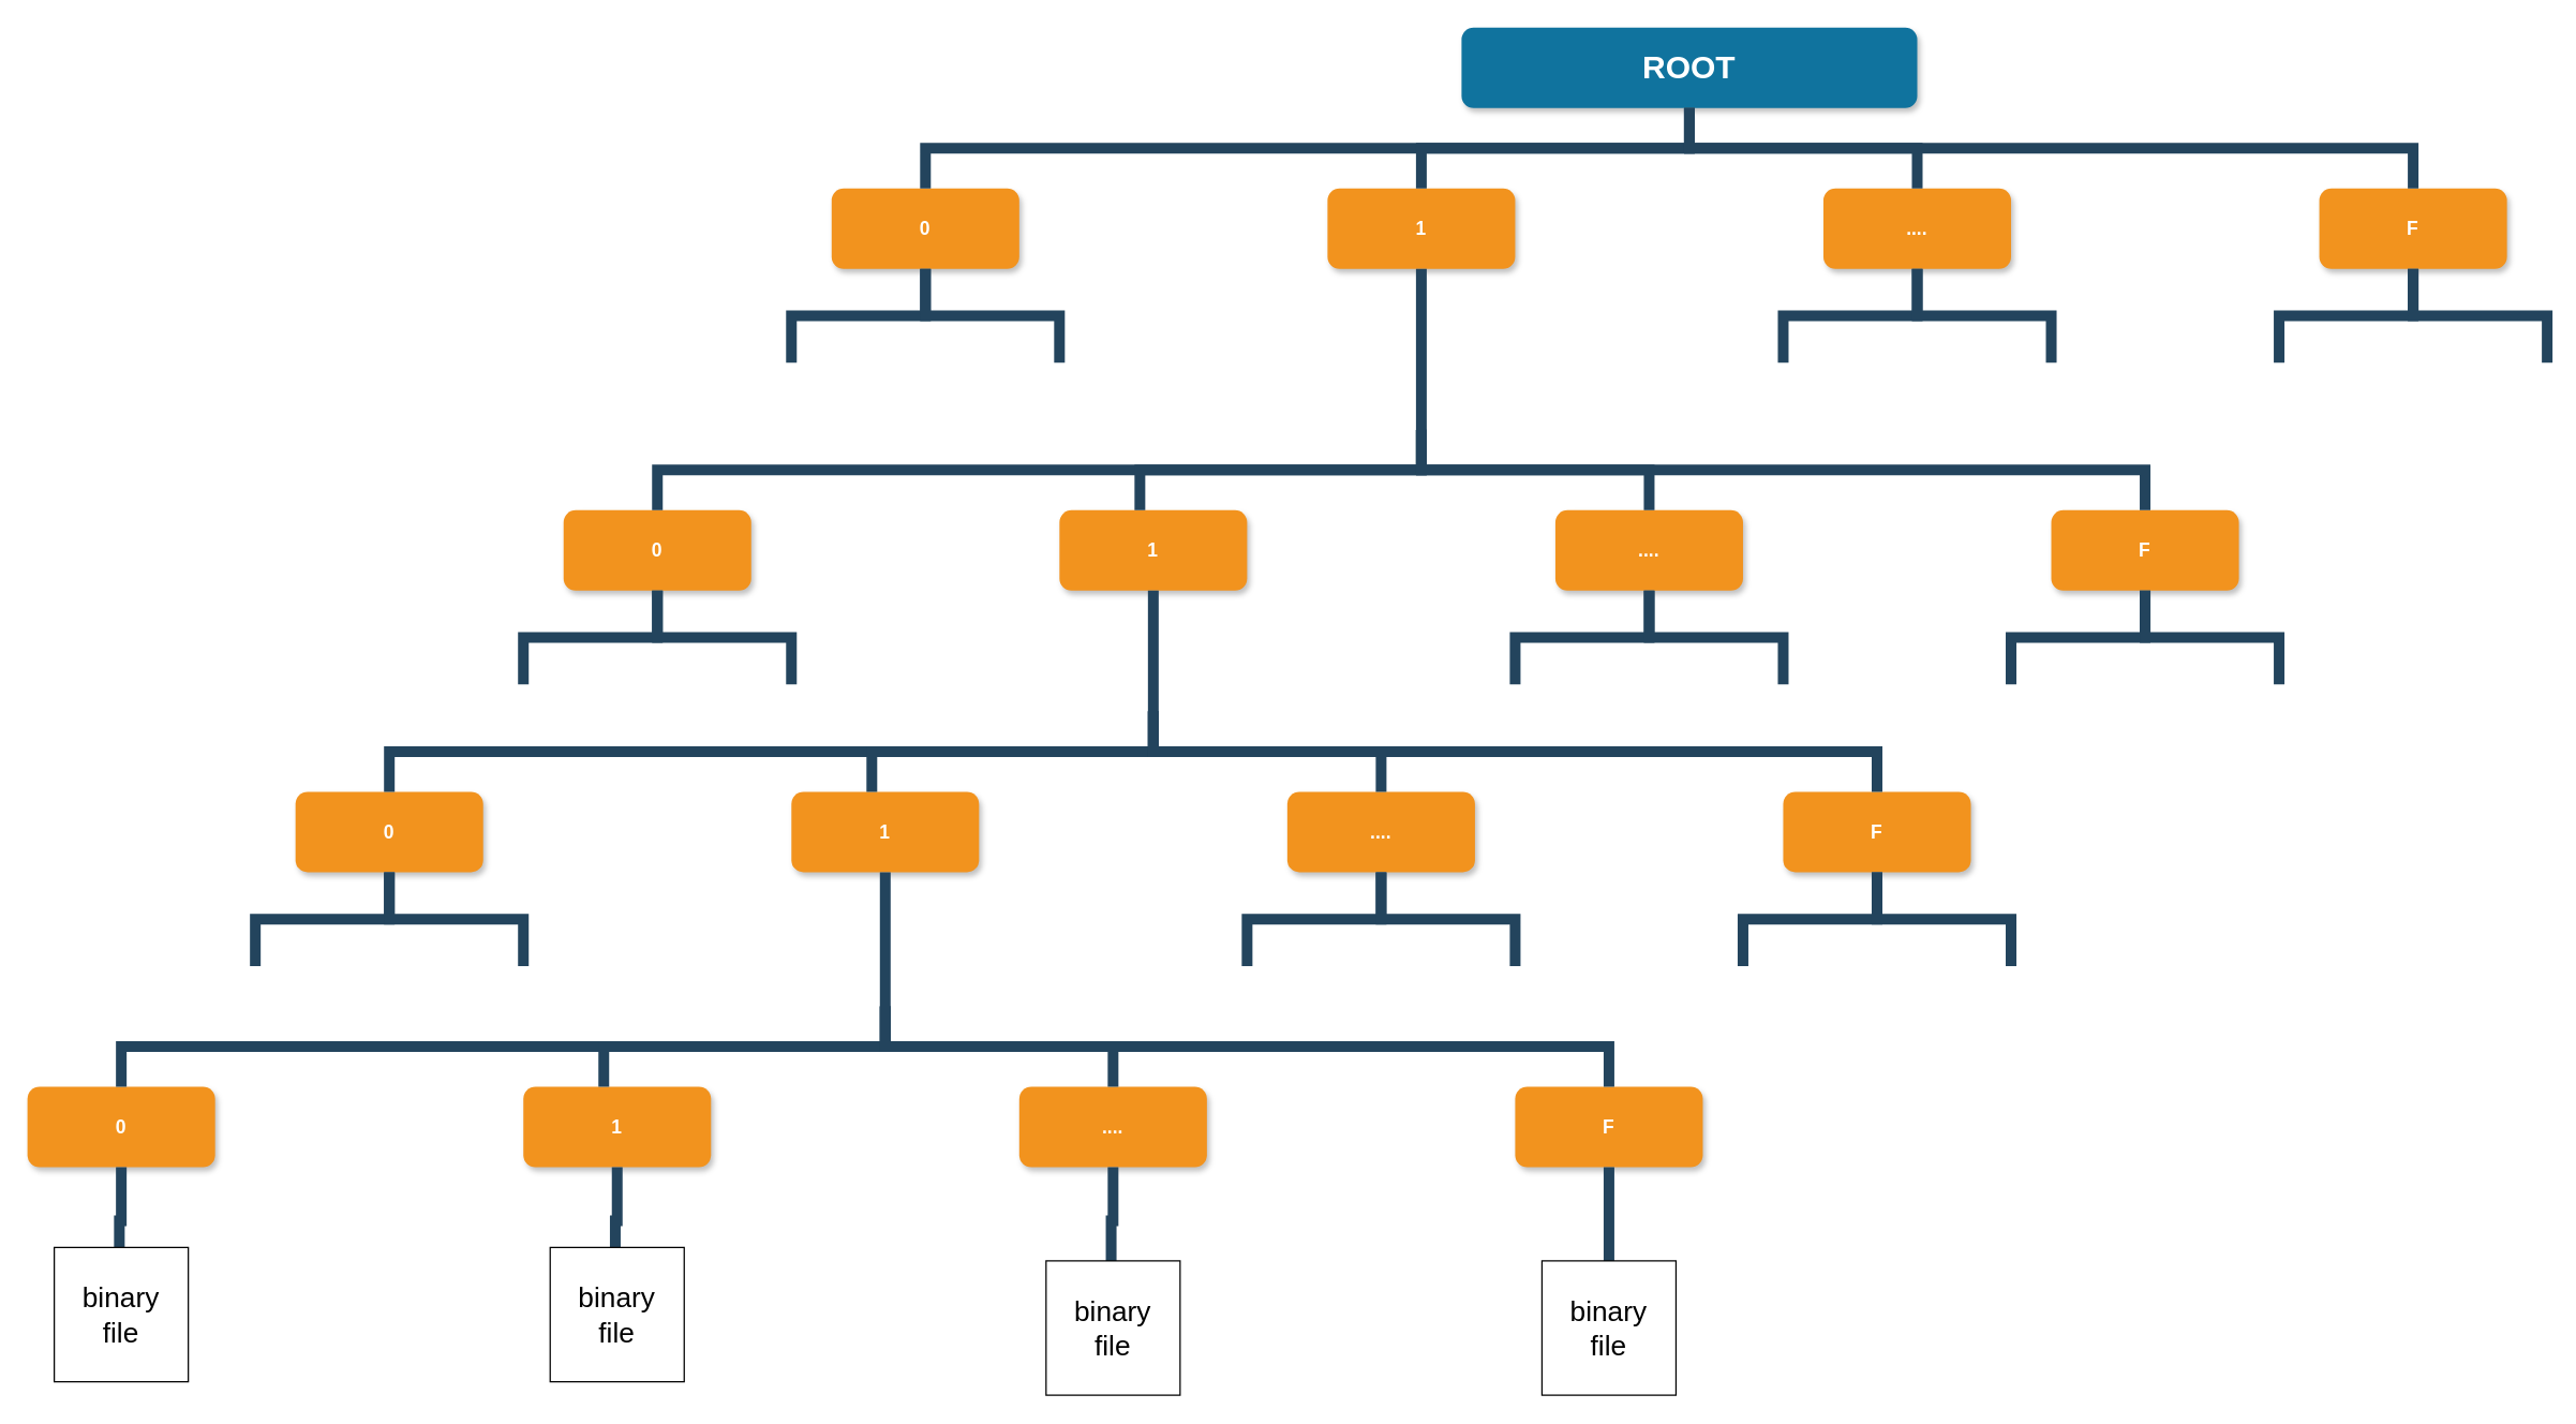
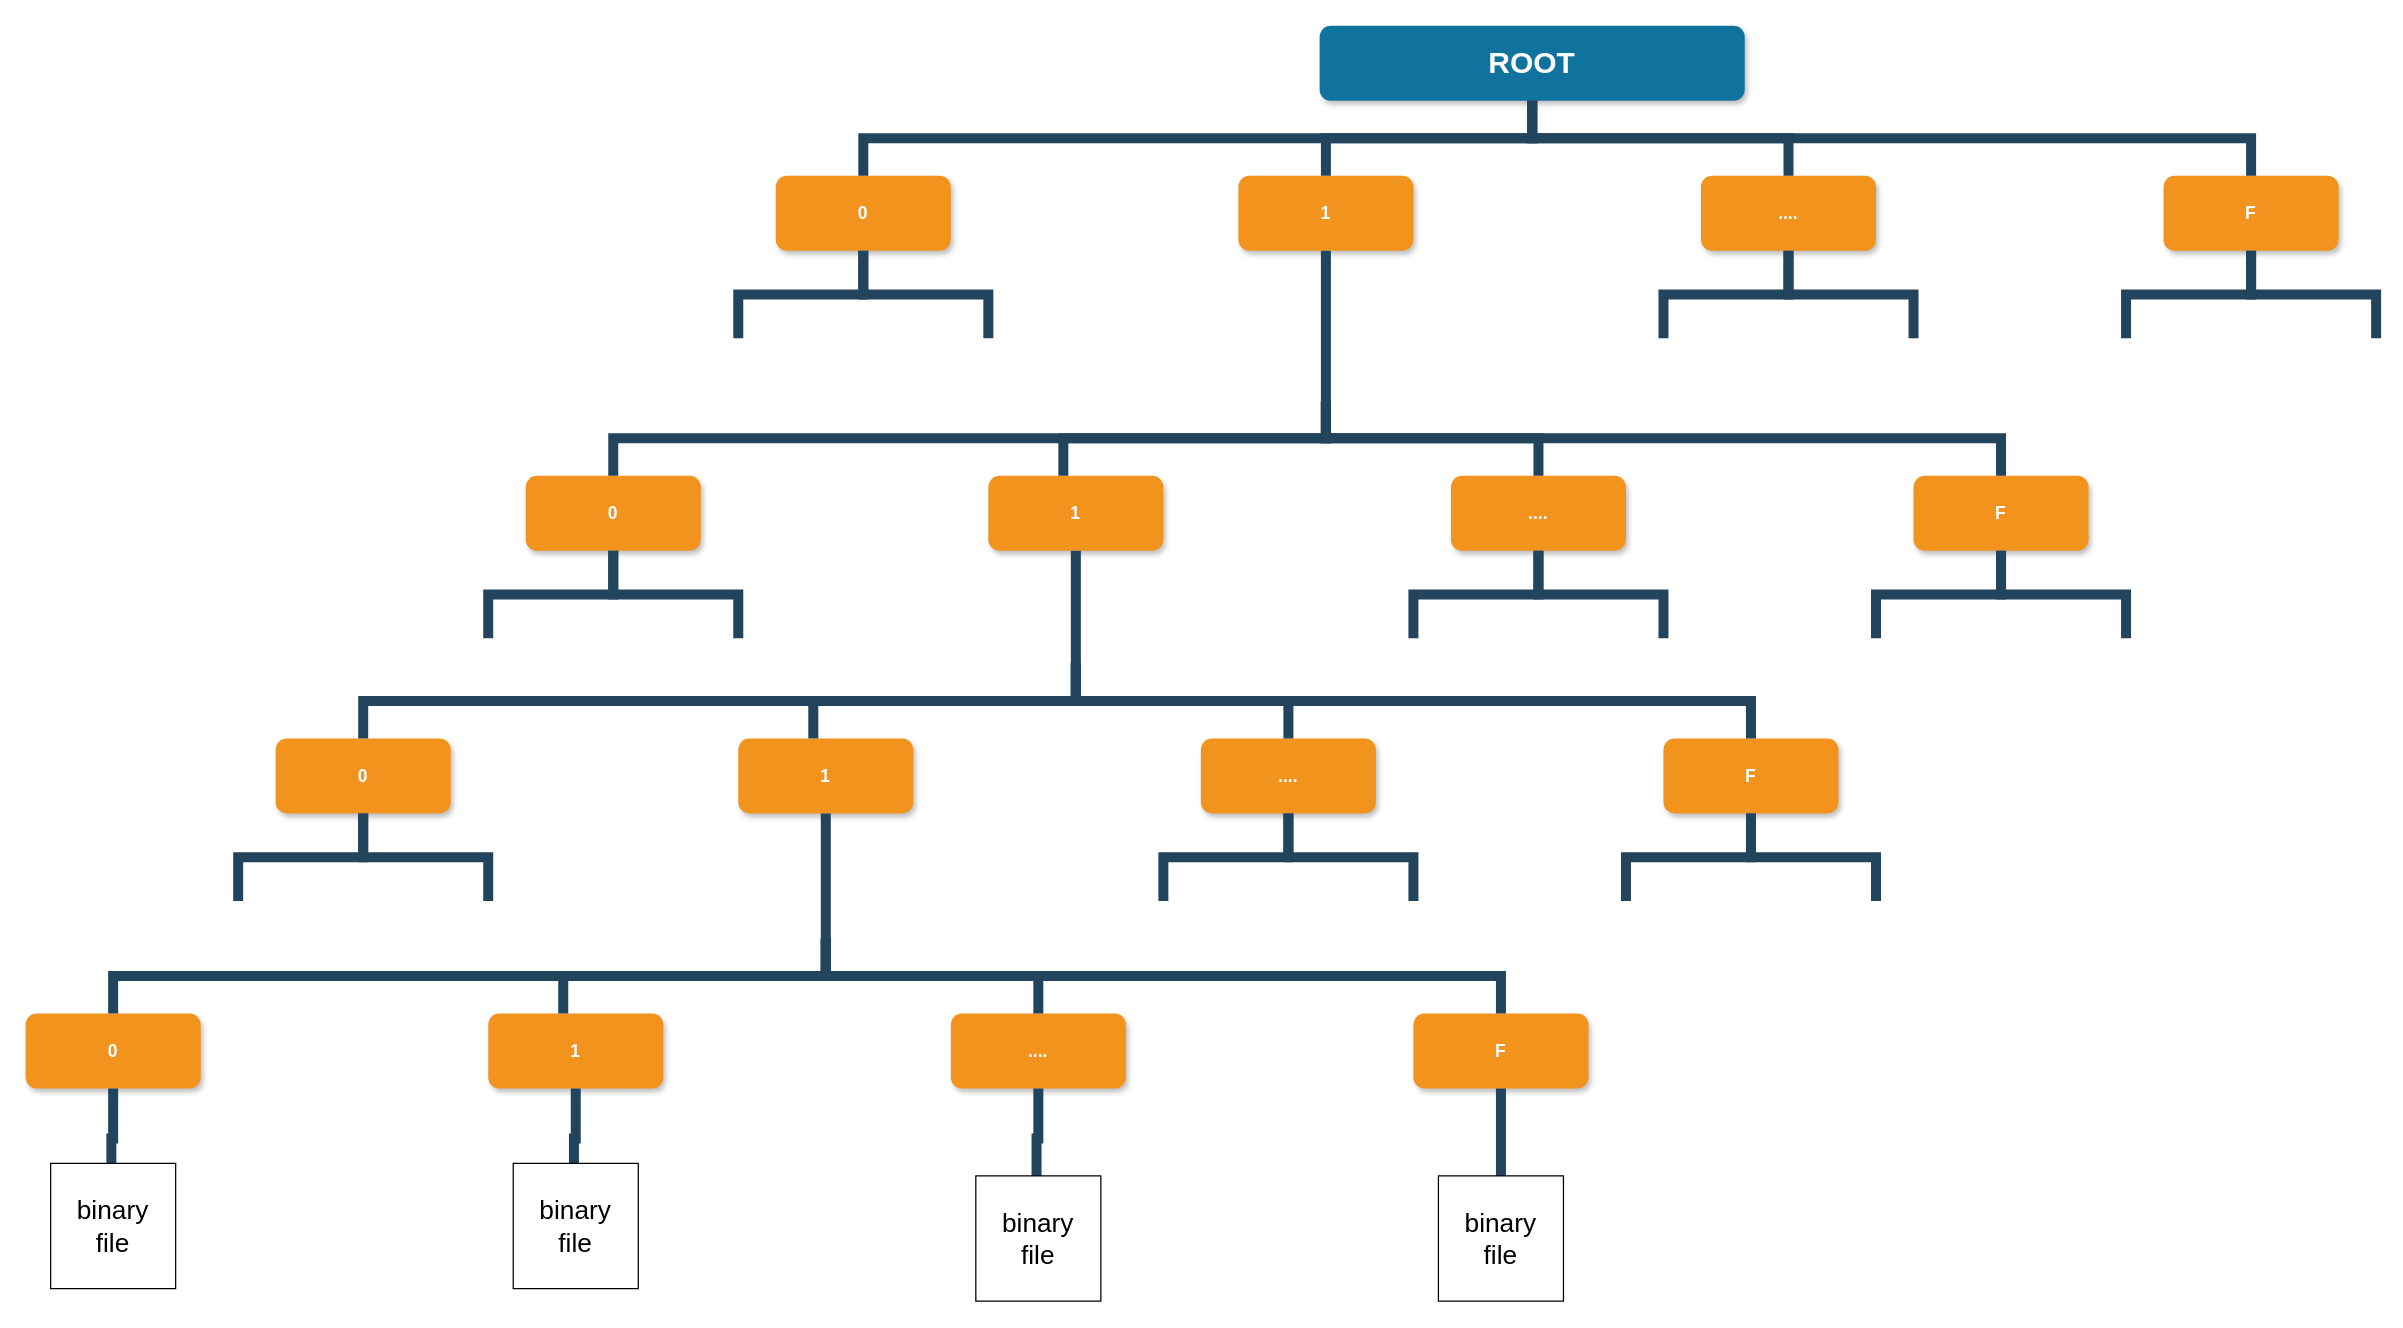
- <mxCell id="2" value="ROOT" style="whiteSpace=wrap;rounded=1;shadow=1;fillColor=#10739E;strokeColor=none;fontColor=#FFFFFF;fontStyle=1;fontSize=24" parent="1" vertex="1"><mxGeometry x="1090" y="20" width="340" height="60" as="geometry" /></mxCell>
+ <mxCell id="2" value="ROOT" style="whiteSpace=wrap;rounded=1;shadow=1;fillColor=#10739E;strokeColor=none;fontColor=#FFFFFF;fontStyle=1;fontSize=24" parent="1" vertex="1"><mxGeometry x="1055" y="20" width="340" height="60" as="geometry" /></mxCell>
